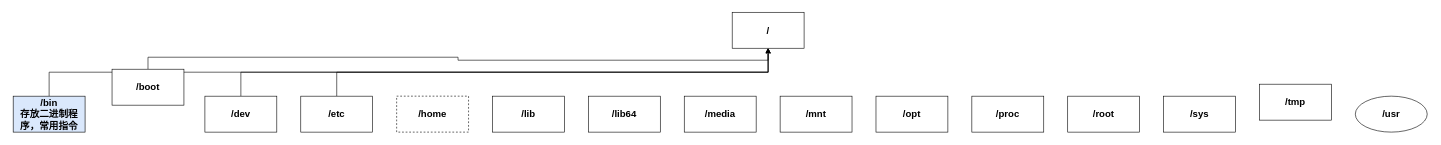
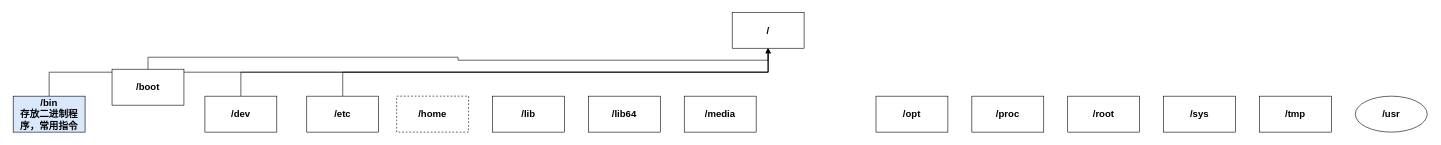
- <mxCell id="20" value="&lt;b&gt;&lt;font style=&quot;font-size: 16px&quot;&gt;/tmp&lt;br&gt;&lt;/font&gt;&lt;/b&gt;" style="rounded=0;whiteSpace=wrap;html=1;" vertex="1" parent="1"><mxGeometry x="2100" y="140" width="120" height="60" as="geometry" /></mxCell>
+ <mxCell id="20" value="&lt;b&gt;&lt;font style=&quot;font-size: 16px&quot;&gt;/tmp&lt;br&gt;&lt;/font&gt;&lt;/b&gt;" style="rounded=0;whiteSpace=wrap;html=1;" vertex="1" parent="1"><mxGeometry x="2100" y="160" width="120" height="60" as="geometry" /></mxCell>
- <mxCell id="10" value="&lt;b&gt;&lt;font style=&quot;font-size: 16px&quot;&gt;/etc&lt;br&gt;&lt;/font&gt;&lt;/b&gt;" style="rounded=0;whiteSpace=wrap;html=1;" vertex="1" parent="1"><mxGeometry x="500" y="160" width="120" height="60" as="geometry" /></mxCell>
+ <mxCell id="10" value="&lt;b&gt;&lt;font style=&quot;font-size: 16px&quot;&gt;/etc&lt;br&gt;&lt;/font&gt;&lt;/b&gt;" style="rounded=0;whiteSpace=wrap;html=1;" vertex="1" parent="1"><mxGeometry x="510" y="160" width="120" height="60" as="geometry" /></mxCell>
- <mxCell id="15" value="&lt;b&gt;&lt;font style=&quot;font-size: 16px&quot;&gt;/mnt&lt;br&gt;&lt;/font&gt;&lt;/b&gt;" style="rounded=0;whiteSpace=wrap;html=1;" vertex="1" parent="1"><mxGeometry x="1300" y="160" width="120" height="60" as="geometry" /></mxCell>
